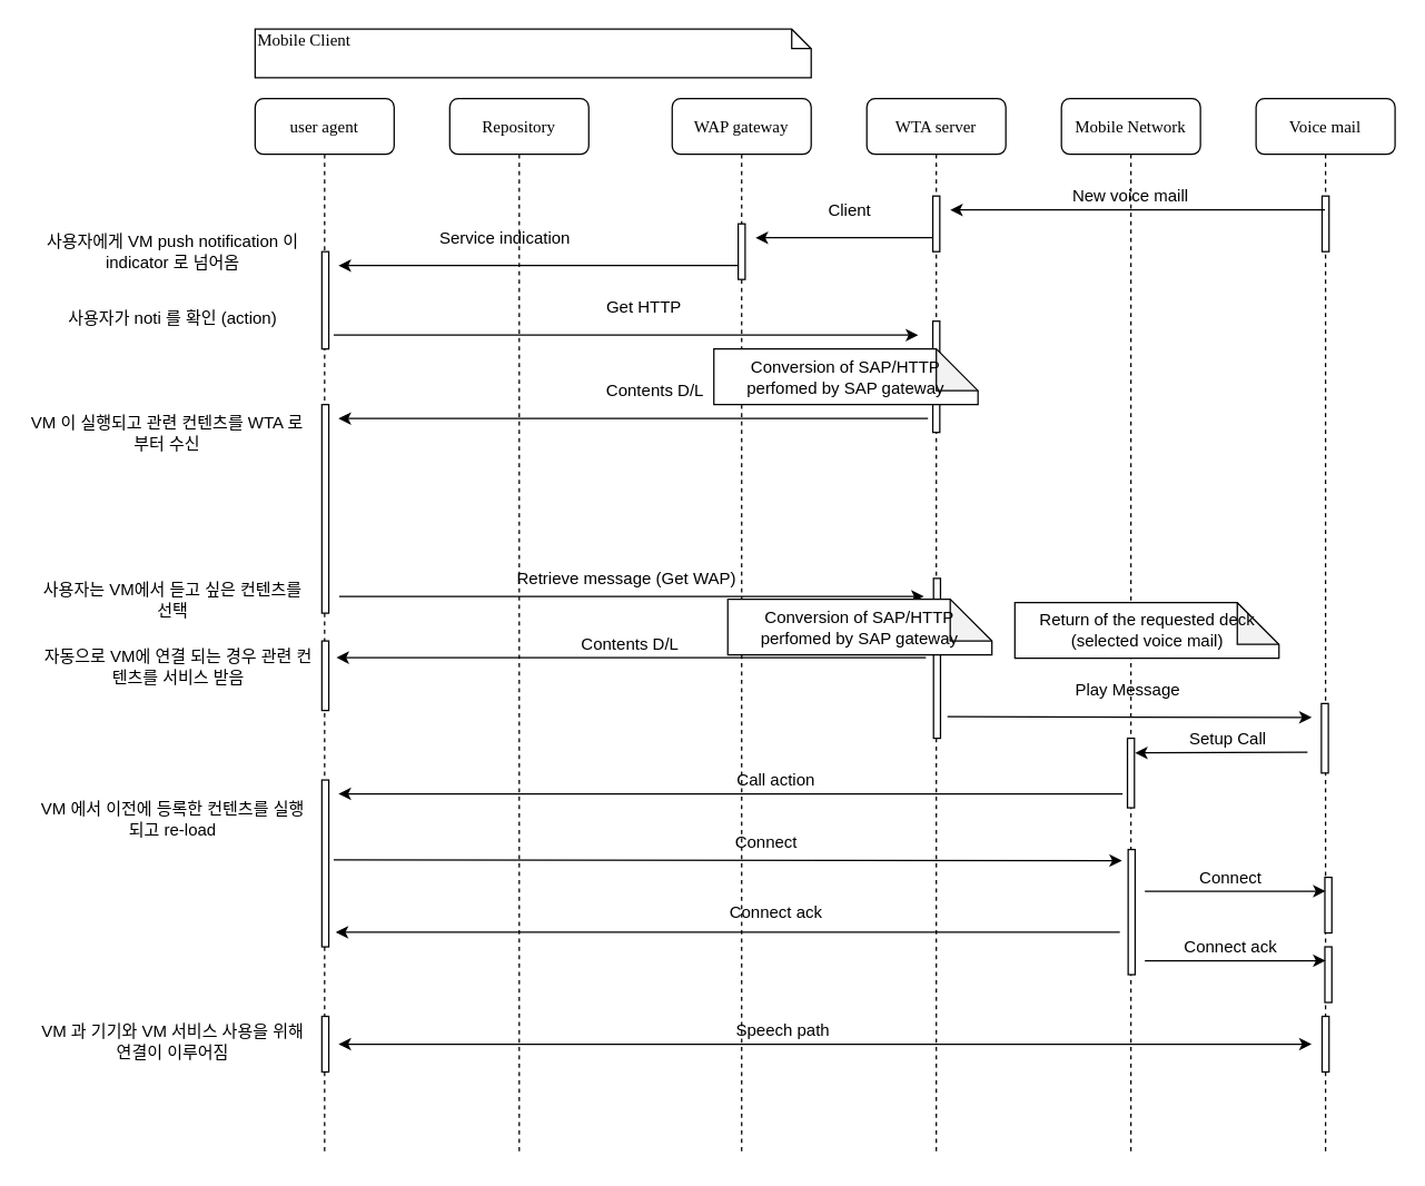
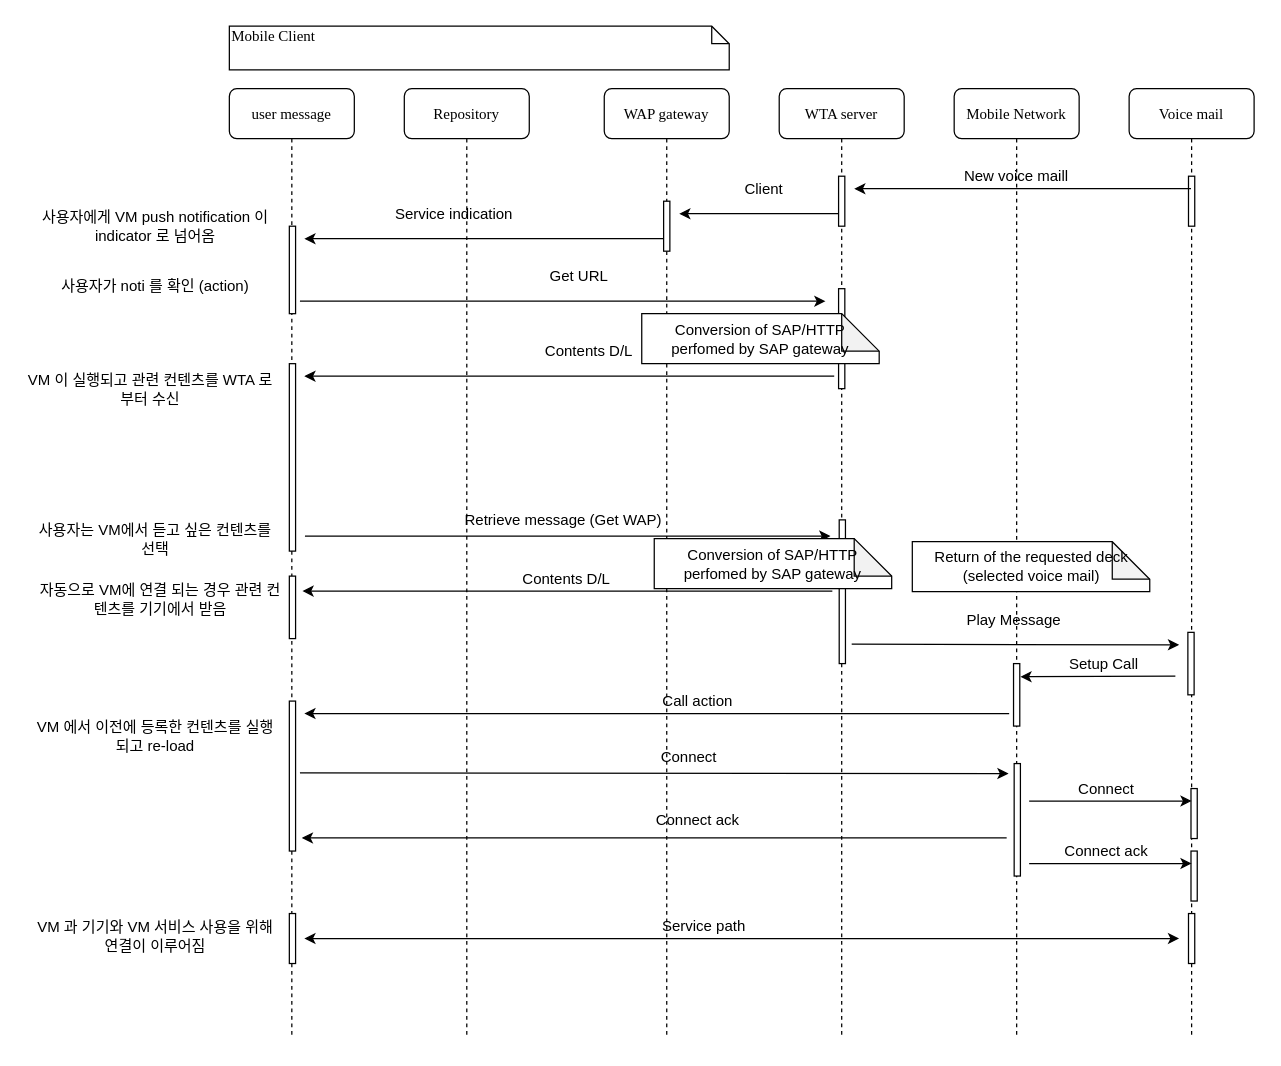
- <mxCell id="18" value="user agent" style="shape=umlLifeline;perimeter=lifelinePerimeter;whiteSpace=wrap;html=1;container=1;collapsible=0;recursiveResize=0;outlineConnect=0;rounded=1;shadow=0;comic=0;labelBackgroundColor=none;strokeColor=#000000;strokeWidth=1;fillColor=#FFFFFF;fontFamily=Verdana;fontSize=12;fontColor=#000000;align=center;" parent="1" vertex="1"><mxGeometry x="183" y="70.5" width="100" height="760" as="geometry" /></mxCell>
+ <mxCell id="18" value="user message" style="shape=umlLifeline;perimeter=lifelinePerimeter;whiteSpace=wrap;html=1;container=1;collapsible=0;recursiveResize=0;outlineConnect=0;rounded=1;shadow=0;comic=0;labelBackgroundColor=none;strokeColor=#000000;strokeWidth=1;fillColor=#FFFFFF;fontFamily=Verdana;fontSize=12;fontColor=#000000;align=center;" parent="1" vertex="1"><mxGeometry x="183" y="70.5" width="100" height="760" as="geometry" /></mxCell>
- <mxCell id="32" value="Get HTTP" style="text;html=1;strokeColor=none;fillColor=none;align=center;verticalAlign=middle;whiteSpace=wrap;rounded=0;" vertex="1" parent="1"><mxGeometry x="403" y="210.5" width="120" height="20" as="geometry" /></mxCell>
+ <mxCell id="32" value="Get URL" style="text;html=1;strokeColor=none;fillColor=none;align=center;verticalAlign=middle;whiteSpace=wrap;rounded=0;" vertex="1" parent="1"><mxGeometry x="403" y="210.5" width="120" height="20" as="geometry" /></mxCell>
- <mxCell id="62" value="자동으로 VM에 연결 되는 경우 관련 컨텐츠를 서비스 받음" style="text;html=1;strokeColor=none;fillColor=none;align=center;verticalAlign=middle;whiteSpace=wrap;rounded=0;" vertex="1" parent="1"><mxGeometry x="28" y="460.5" width="200" height="36" as="geometry" /></mxCell>
+ <mxCell id="62" value="자동으로 VM에 연결 되는 경우 관련 컨텐츠를 기기에서 받음" style="text;html=1;strokeColor=none;fillColor=none;align=center;verticalAlign=middle;whiteSpace=wrap;rounded=0;" vertex="1" parent="1"><mxGeometry x="28" y="460.5" width="200" height="36" as="geometry" /></mxCell>
- <mxCell id="53" value="Speech path" style="text;html=1;strokeColor=none;fillColor=none;align=center;verticalAlign=middle;whiteSpace=wrap;rounded=0;" vertex="1" parent="1"><mxGeometry x="503" y="730.5" width="120" height="20" as="geometry" /></mxCell>
+ <mxCell id="53" value="Service path" style="text;html=1;strokeColor=none;fillColor=none;align=center;verticalAlign=middle;whiteSpace=wrap;rounded=0;" vertex="1" parent="1"><mxGeometry x="503" y="730.5" width="120" height="20" as="geometry" /></mxCell>
